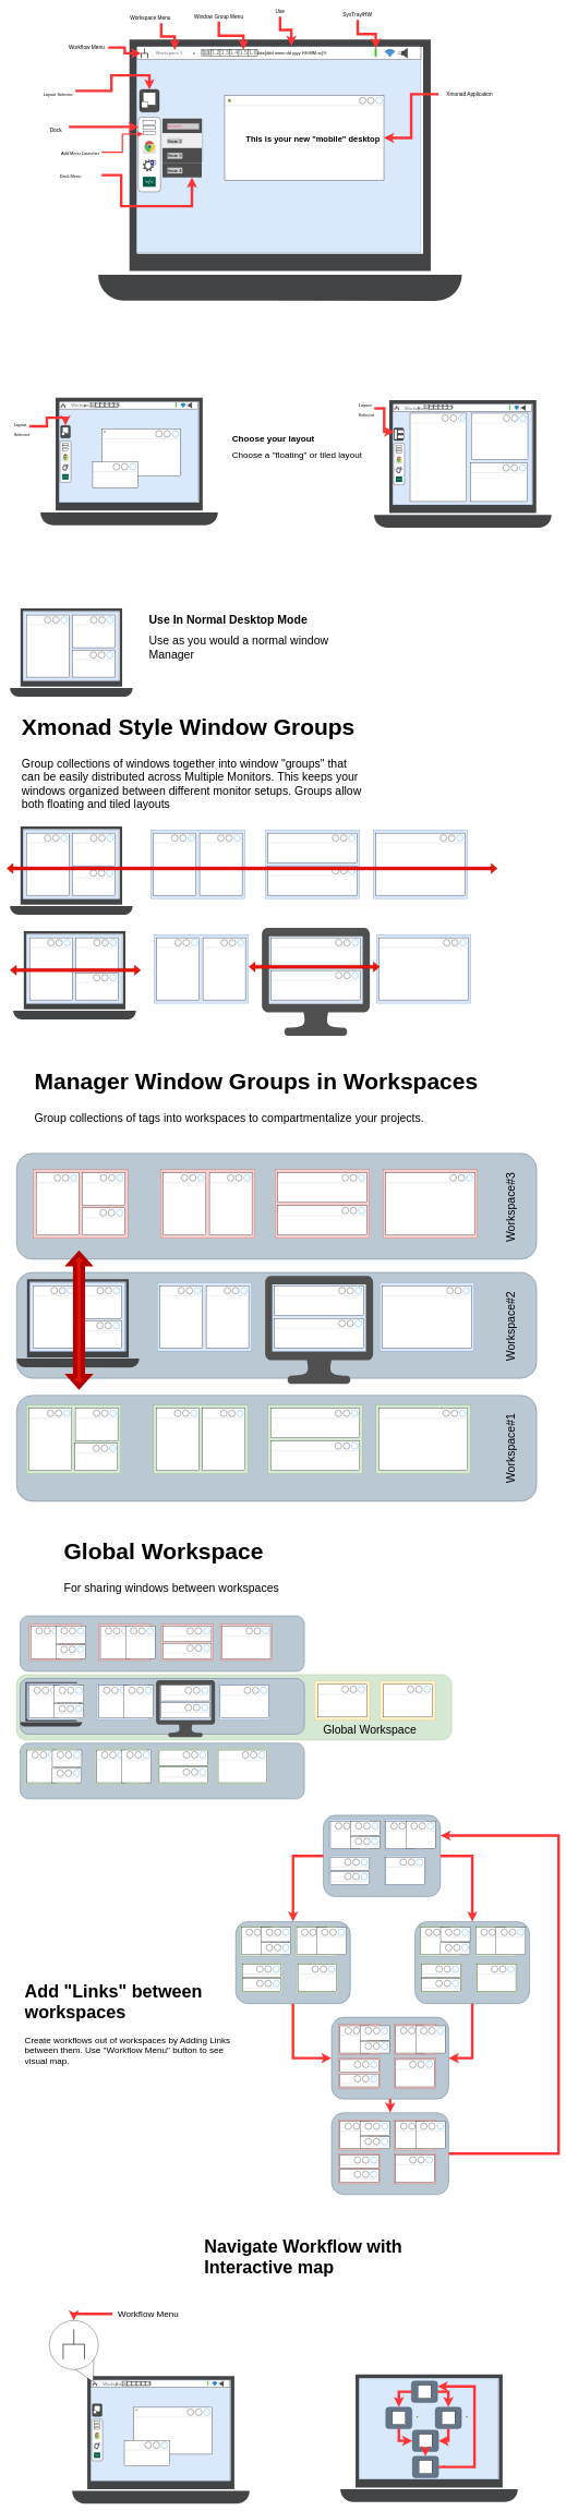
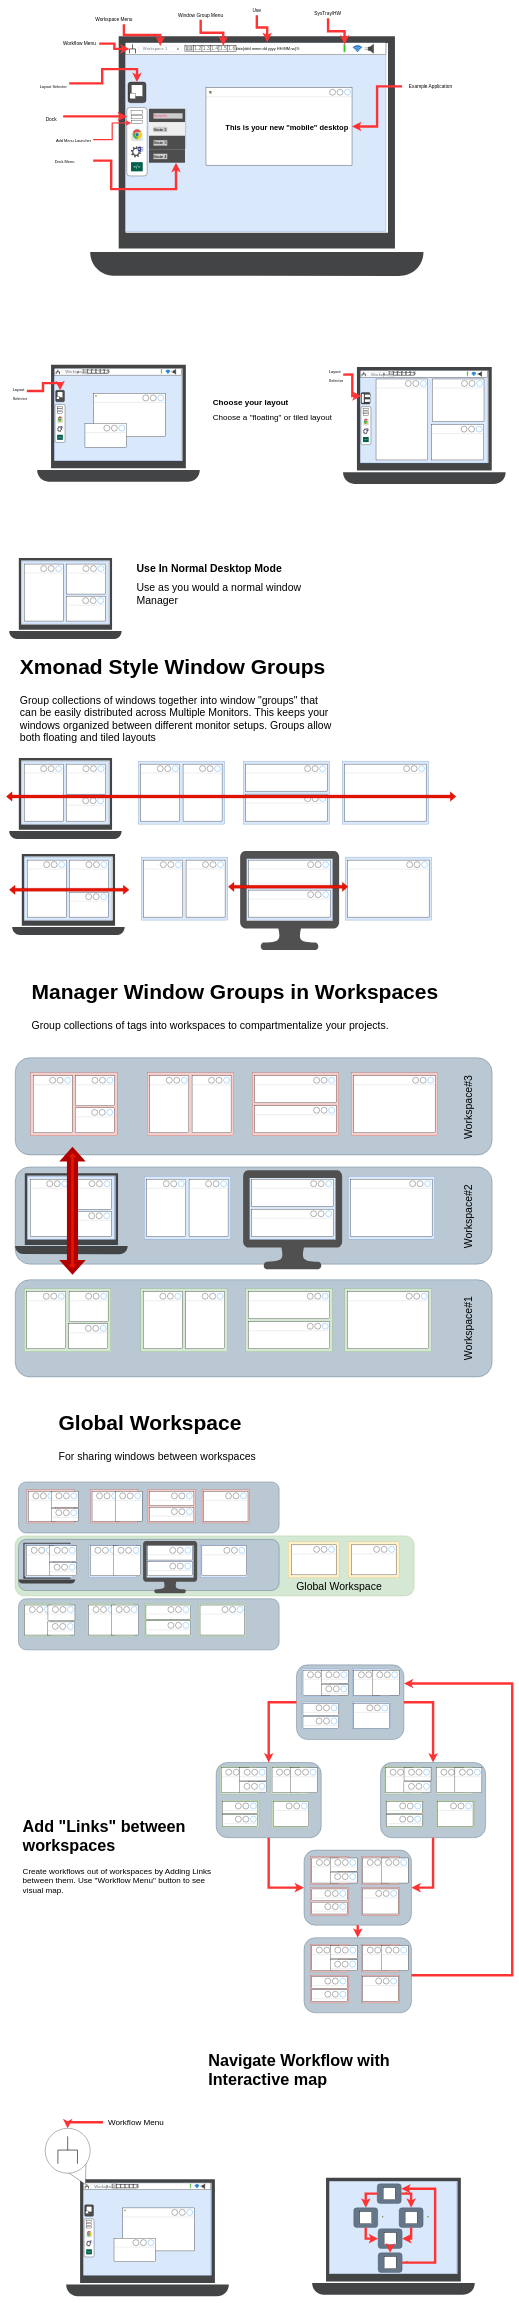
- <mxCell id="211" value="Workspace Menu" style="text;html=1;strokeColor=none;fillColor=none;align=center;verticalAlign=middle;whiteSpace=wrap;rounded=0;labelBackgroundColor=#FFFFFF;fontSize=16;" parent="157" vertex="1"><mxGeometry x="263.86" y="20" width="131.29" height="30" as="geometry" /></mxCell>
+ <mxCell id="211" value="Workspace Menu" style="text;html=1;strokeColor=none;fillColor=none;align=center;verticalAlign=middle;whiteSpace=wrap;rounded=0;labelBackgroundColor=#FFFFFF;fontSize=16;" parent="157" vertex="1"><mxGeometry x="183.86" y="30" width="131.29" height="30" as="geometry" /></mxCell>
- <mxCell id="199" value="Xmonad Application" style="text;html=1;strokeColor=none;fillColor=none;align=center;verticalAlign=middle;whiteSpace=wrap;rounded=0;labelBackgroundColor=#FFFFFF;fontSize=16;" parent="158" vertex="1"><mxGeometry x="1040" y="152.5" width="190" height="30" as="geometry" /></mxCell>
+ <mxCell id="199" value="Example Application" style="text;html=1;strokeColor=none;fillColor=none;align=center;verticalAlign=middle;whiteSpace=wrap;rounded=0;labelBackgroundColor=#FFFFFF;fontSize=16;" parent="158" vertex="1"><mxGeometry x="1040" y="152.5" width="190" height="30" as="geometry" /></mxCell>
- <mxCell id="381" value="&lt;h1&gt;Navigate Workflow with Interactive map&lt;/h1&gt;" style="text;html=1;strokeColor=none;fillColor=none;spacing=5;spacingTop=-20;whiteSpace=wrap;overflow=hidden;rounded=0;labelBackgroundColor=#FFFFFF;fontSize=27;" parent="1" vertex="1"><mxGeometry x="618.72" y="6810" width="645.64" height="230" as="geometry" /></mxCell>
+ <mxCell id="381" value="&lt;h1&gt;Navigate Workflow with Interactive map&lt;/h1&gt;" style="text;html=1;strokeColor=none;fillColor=none;spacing=5;spacingTop=-20;whiteSpace=wrap;overflow=hidden;rounded=0;labelBackgroundColor=#FFFFFF;fontSize=27;" parent="1" vertex="1"><mxGeometry x="688.72" y="6810" width="645.64" height="230" as="geometry" /></mxCell>
